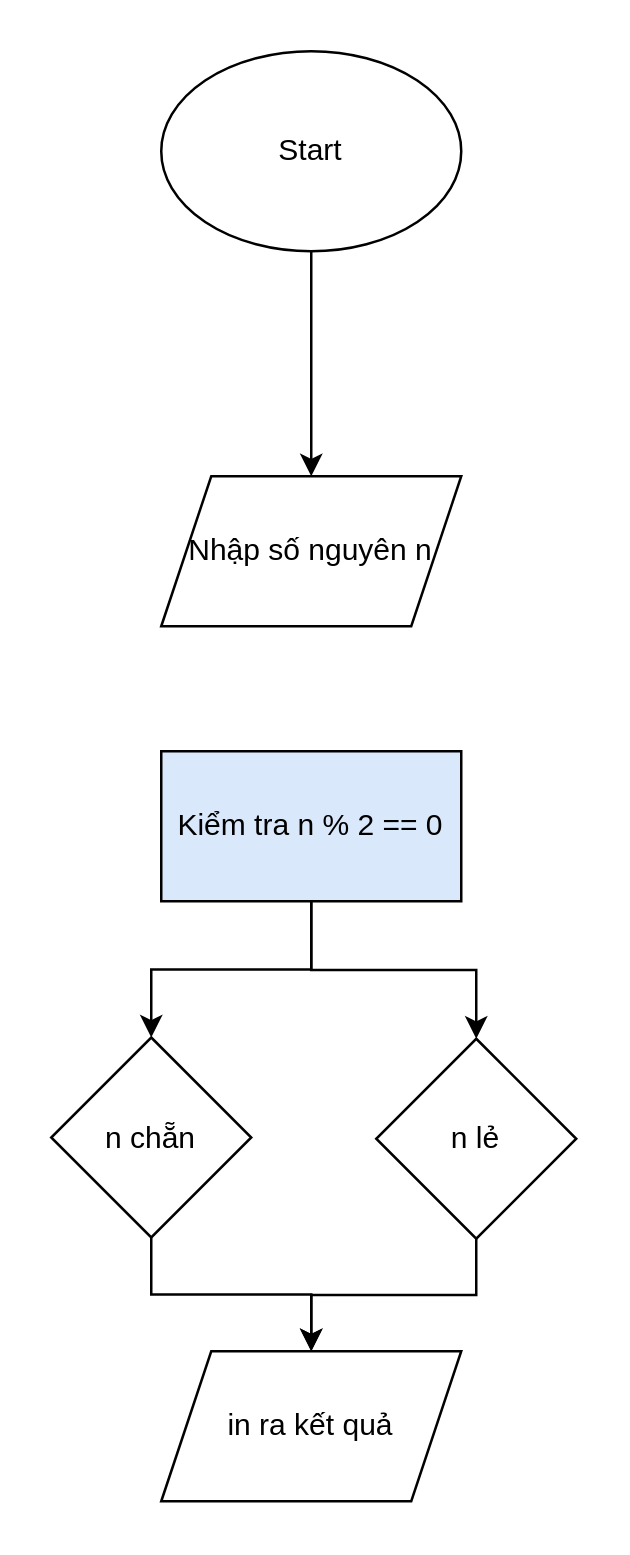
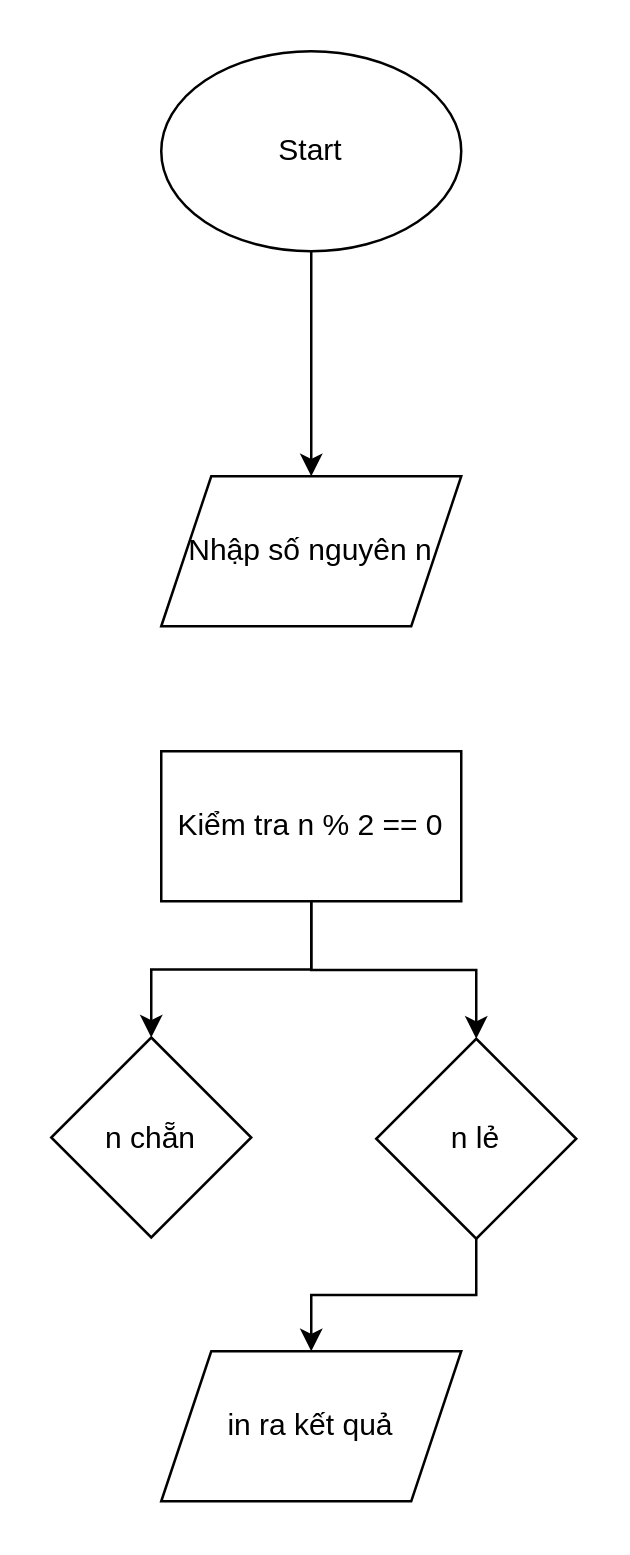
- <mxCell id="7" value="Kiểm tra n % 2 == 0" style="rounded=0;whiteSpace=wrap;html=1;fillColor=#dae8fc;" vertex="1" parent="1"><mxGeometry x="64" y="300" width="120" height="60" as="geometry" /></mxCell>
+ <mxCell id="7" value="Kiểm tra n % 2 == 0" style="rounded=0;whiteSpace=wrap;html=1;" vertex="1" parent="1"><mxGeometry x="64" y="300" width="120" height="60" as="geometry" /></mxCell>
- <mxCell id="8" value="" style="edgeStyle=orthogonalEdgeStyle;rounded=0;orthogonalLoop=1;jettySize=auto;html=1;" edge="1" parent="1" source="9" target="12"><mxGeometry relative="1" as="geometry" /></mxCell>
